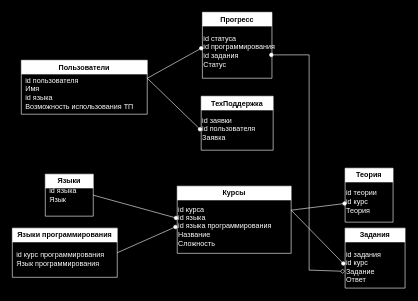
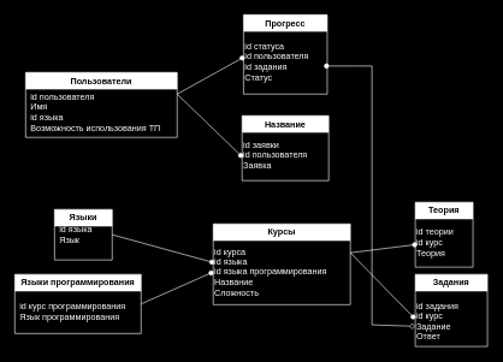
- <mxCell id="5" value="id статуса&lt;br&gt;id программирования&lt;br&gt;id задания&lt;br&gt;Статус" style="text;html=1;align=left;verticalAlign=middle;resizable=0;points=[];autosize=1;strokeColor=none;fillColor=none;fontColor=#FFFFFF;" parent="4" vertex="1"><mxGeometry y="30" width="110" height="70" as="geometry" /></mxCell>
+ <mxCell id="5" value="id статуса&lt;br&gt;id пользователя&lt;br&gt;id задания&lt;br&gt;Статус" style="text;html=1;align=left;verticalAlign=middle;resizable=0;points=[];autosize=1;strokeColor=none;fillColor=none;fontColor=#FFFFFF;" parent="4" vertex="1"><mxGeometry y="30" width="110" height="70" as="geometry" /></mxCell>
- <mxCell id="12" value="ТехПоддержка" style="swimlane;whiteSpace=wrap;html=1;strokeColor=#FFFFFF;fontColor=#000000;" parent="1" vertex="1"><mxGeometry x="335" y="160" width="120" height="90" as="geometry" /></mxCell>
+ <mxCell id="12" value="Название" style="swimlane;whiteSpace=wrap;html=1;strokeColor=#FFFFFF;fontColor=#000000;" parent="1" vertex="1"><mxGeometry x="335" y="160" width="120" height="90" as="geometry" /></mxCell>
